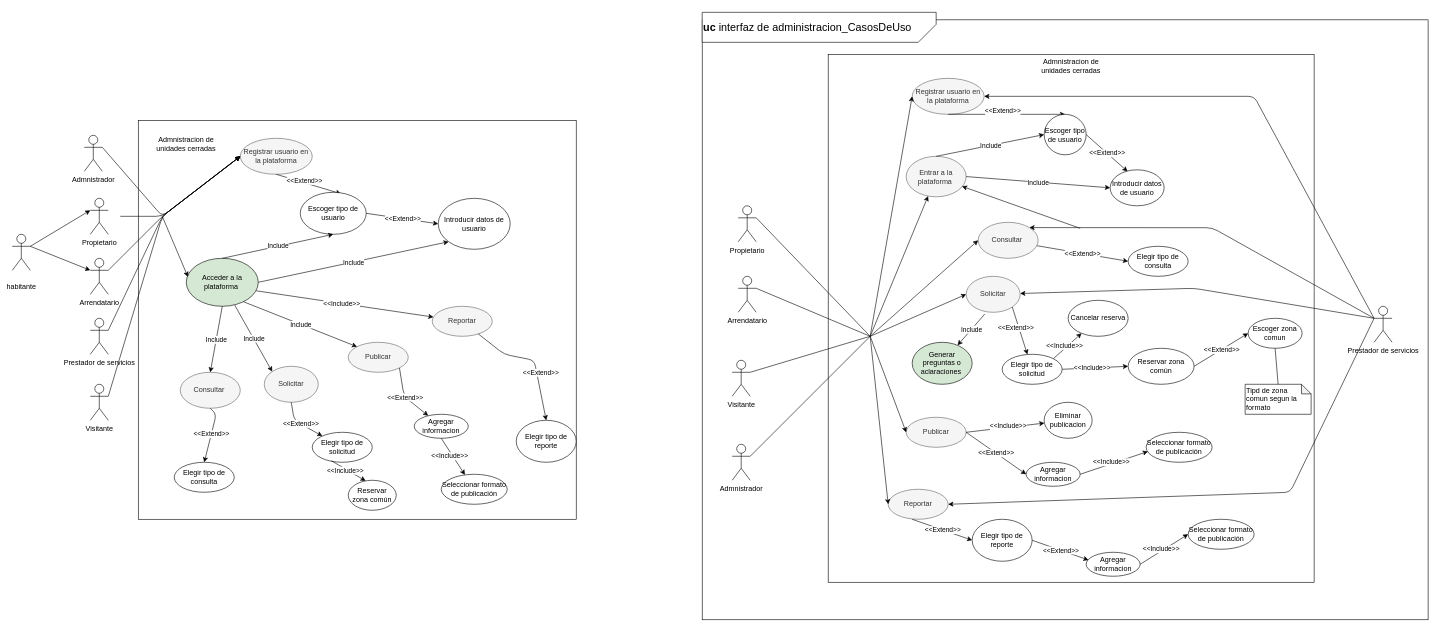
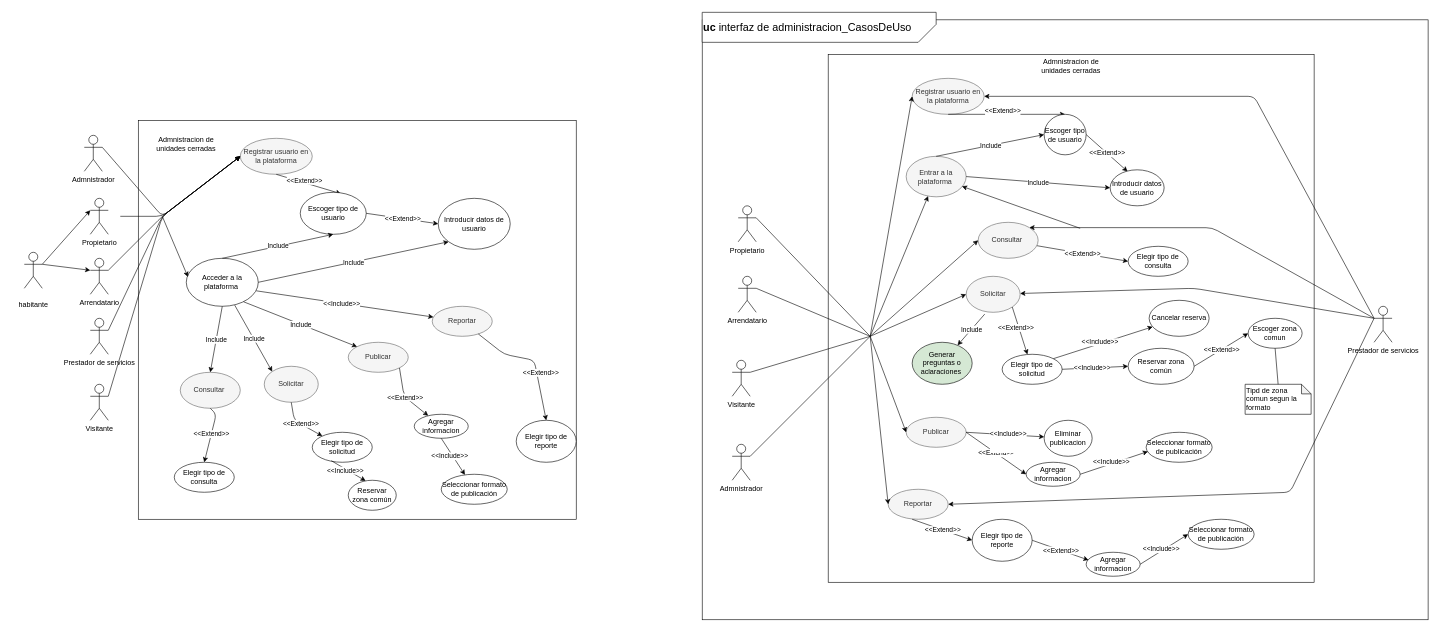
- <mxCell id="18" value="&lt;br&gt;habitante" style="shape=umlActor;verticalLabelPosition=bottom;verticalAlign=top;html=1;outlineConnect=0;" parent="1" vertex="1"><mxGeometry x="20" y="390" width="30" height="60" as="geometry" /></mxCell>
+ <mxCell id="18" value="&lt;br&gt;habitante" style="shape=umlActor;verticalLabelPosition=bottom;verticalAlign=top;html=1;outlineConnect=0;" parent="1" vertex="1"><mxGeometry x="40" y="420" width="30" height="60" as="geometry" /></mxCell>
- <mxCell id="27" value="Acceder a la plataforma&amp;nbsp;" style="ellipse;whiteSpace=wrap;html=1;fillColor=#d5e8d4;" parent="1" vertex="1"><mxGeometry x="310" y="430" width="120" height="80" as="geometry" /></mxCell>
+ <mxCell id="27" value="Acceder a la plataforma&amp;nbsp;" style="ellipse;whiteSpace=wrap;html=1;" parent="1" vertex="1"><mxGeometry x="310" y="430" width="120" height="80" as="geometry" /></mxCell>
- <mxCell id="122" value="Cancelar reserva" style="ellipse;whiteSpace=wrap;html=1;" vertex="1" parent="1"><mxGeometry x="1780" y="500" width="100" height="60" as="geometry" /></mxCell>
+ <mxCell id="122" value="Cancelar reserva" style="ellipse;whiteSpace=wrap;html=1;" vertex="1" parent="1"><mxGeometry x="1915" y="500" width="100" height="60" as="geometry" /></mxCell>
- <mxCell id="133" value="Eliminar publicacion" style="ellipse;whiteSpace=wrap;html=1;" vertex="1" parent="1"><mxGeometry x="1740" y="670" width="80" height="60" as="geometry" /></mxCell>
+ <mxCell id="133" value="Eliminar publicacion" style="ellipse;whiteSpace=wrap;html=1;" vertex="1" parent="1"><mxGeometry x="1740" y="700" width="80" height="60" as="geometry" /></mxCell>
